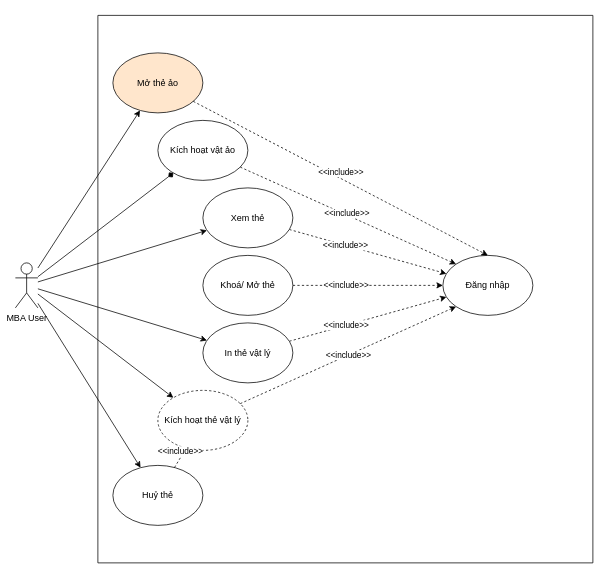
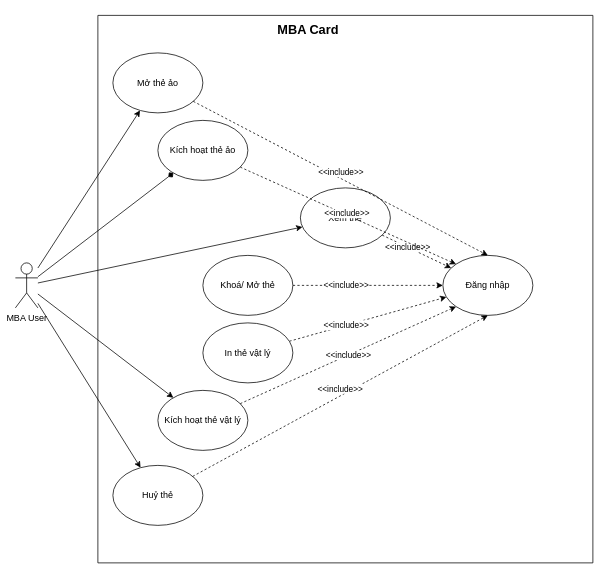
+ <mxCell id="10" value="&lt;font style=&quot;font-size: 17px&quot;&gt;&lt;b&gt;MBA Card&lt;/b&gt;&lt;/font&gt;" style="text;html=1;align=center;verticalAlign=middle;resizable=0;points=[];autosize=1;strokeColor=none;" vertex="1" parent="9"><mxGeometry x="230" y="10" width="100" height="20" as="geometry" /></mxCell>
- <mxCell id="29" value="Mở thẻ ảo" style="ellipse;whiteSpace=wrap;html=1;fillColor=#ffe6cc;" vertex="1" parent="9"><mxGeometry x="20" y="50" width="120" height="80" as="geometry" /></mxCell>
+ <mxCell id="29" value="Mở thẻ ảo" style="ellipse;whiteSpace=wrap;html=1;" vertex="1" parent="9"><mxGeometry x="20" y="50" width="120" height="80" as="geometry" /></mxCell>
- <mxCell id="26" value="Kích hoạt vật ảo" style="ellipse;whiteSpace=wrap;html=1;" vertex="1" parent="9"><mxGeometry x="80" y="140" width="120" height="80" as="geometry" /></mxCell>
+ <mxCell id="26" value="Kích hoạt thẻ ảo" style="ellipse;whiteSpace=wrap;html=1;" vertex="1" parent="9"><mxGeometry x="80" y="140" width="120" height="80" as="geometry" /></mxCell>
- <mxCell id="23" value="Xem thẻ" style="ellipse;whiteSpace=wrap;html=1;" vertex="1" parent="9"><mxGeometry x="140" y="230" width="120" height="80" as="geometry" /></mxCell>
+ <mxCell id="23" value="Xem thẻ" style="ellipse;whiteSpace=wrap;html=1;" vertex="1" parent="9"><mxGeometry x="270" y="230" width="120" height="80" as="geometry" /></mxCell>
- <mxCell id="5" style="rounded=0;orthogonalLoop=1;jettySize=auto;html=1;" edge="1" parent="1" source="8" target="17"><mxGeometry relative="1" as="geometry" /></mxCell>
- <mxCell id="12" value="Kích hoạt thẻ vật lý" style="ellipse;whiteSpace=wrap;html=1;fillColor=none;dashed=1;" vertex="1" parent="9"><mxGeometry x="80" y="500" width="120" height="80" as="geometry" /></mxCell>
+ <mxCell id="12" value="Kích hoạt thẻ vật lý" style="ellipse;whiteSpace=wrap;html=1;fillColor=none;" vertex="1" parent="9"><mxGeometry x="80" y="500" width="120" height="80" as="geometry" /></mxCell>
- <mxCell id="13" value="&amp;lt;&amp;lt;include&amp;gt;&amp;gt;" style="edgeStyle=none;rounded=0;orthogonalLoop=1;jettySize=auto;html=1;dashed=1;verticalAlign=bottom;horizontal=1;" edge="1" parent="9" source="14" target="12"><mxGeometry relative="1" as="geometry" /></mxCell>
+ <mxCell id="13" value="&amp;lt;&amp;lt;include&amp;gt;&amp;gt;" style="edgeStyle=none;rounded=0;orthogonalLoop=1;jettySize=auto;html=1;entryX=0.5;entryY=1;entryDx=0;entryDy=0;dashed=1;verticalAlign=bottom;horizontal=1;" edge="1" parent="9" source="14" target="27"><mxGeometry relative="1" as="geometry" /></mxCell>
